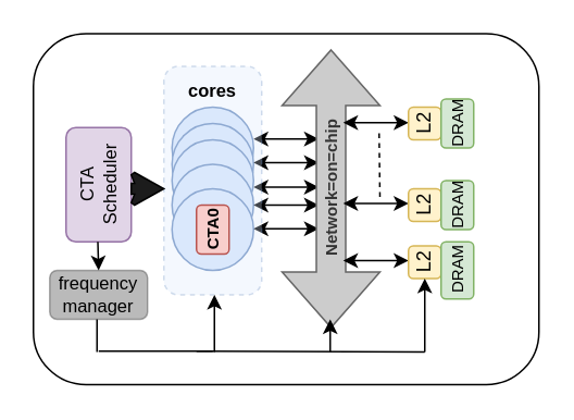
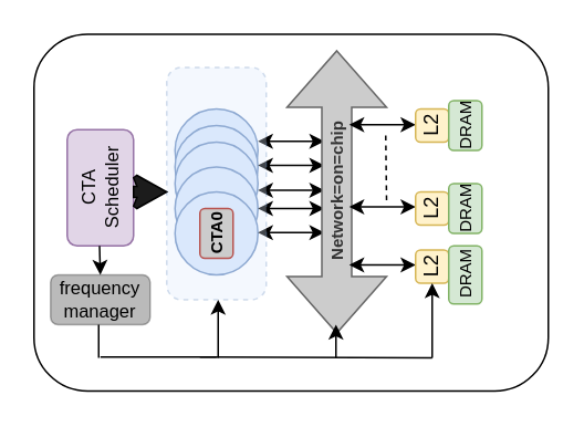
- <mxCell id="25" value="cores" style="text;html=1;align=center;verticalAlign=middle;whiteSpace=wrap;rounded=0;dashed=1;labelBackgroundColor=none;fontSize=11;fontStyle=1" parent="1" vertex="1"><mxGeometry x="110" y="45" width="40" height="20" as="geometry" /></mxCell>
- <mxCell id="26" value="CTA0" style="rounded=1;whiteSpace=wrap;html=1;labelBackgroundColor=none;fillColor=#f8cecc;fontSize=10;direction=south;horizontal=0;fontStyle=1;strokeColor=#b85450;" parent="1" vertex="1"><mxGeometry x="120" y="125" width="20" height="30" as="geometry" /></mxCell>
+ <mxCell id="26" value="CTA0" style="rounded=1;whiteSpace=wrap;html=1;labelBackgroundColor=none;fillColor=#cccccc;fontSize=10;direction=south;horizontal=0;fontStyle=1;strokeColor=#b85450;" parent="1" vertex="1"><mxGeometry x="120" y="125" width="20" height="30" as="geometry" /></mxCell>
